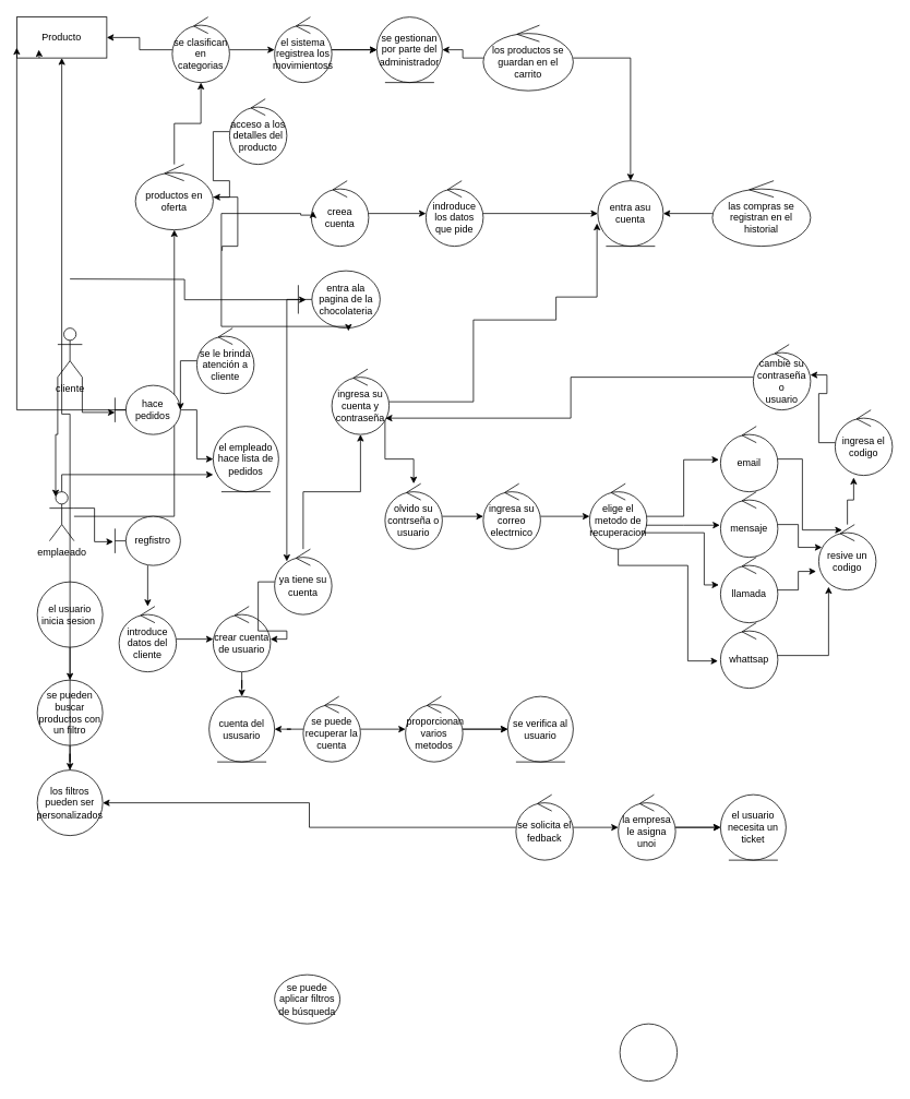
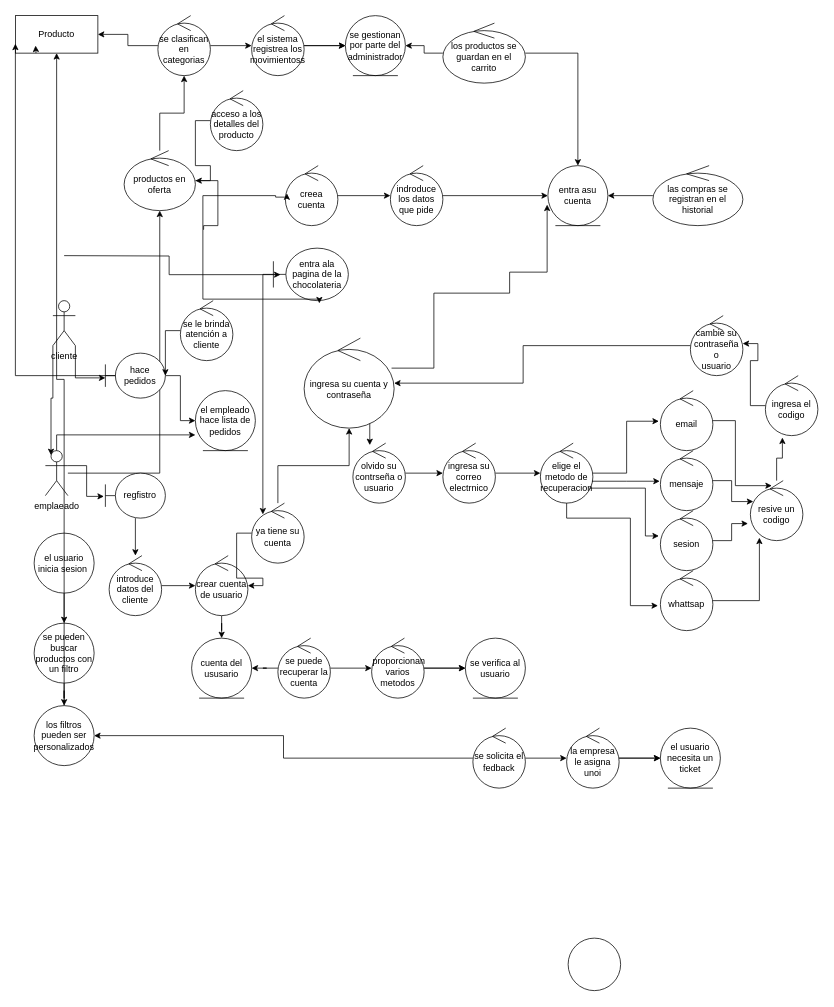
- <mxCell id="31" value="ingresa su cuenta y contraseña" style="ellipse;shape=umlControl;whiteSpace=wrap;html=1;" parent="1" vertex="1"><mxGeometry x="405" y="450" width="70" height="80" as="geometry" /></mxCell>
+ <mxCell id="31" value="ingresa su cuenta y contraseña" style="ellipse;shape=umlControl;whiteSpace=wrap;html=1;" parent="1" vertex="1"><mxGeometry x="405" y="450" width="120" height="120" as="geometry" /></mxCell>
- <mxCell id="41" value="llamada" style="ellipse;shape=umlControl;whiteSpace=wrap;html=1;" parent="1" vertex="1"><mxGeometry x="880" y="680" width="70" height="80" as="geometry" /></mxCell>
+ <mxCell id="41" value="sesion" style="ellipse;shape=umlControl;whiteSpace=wrap;html=1;" parent="1" vertex="1"><mxGeometry x="880" y="680" width="70" height="80" as="geometry" /></mxCell>
- <mxCell id="87" value="se puede aplicar filtros de búsqueda" style="ellipse;whiteSpace=wrap;html=1;" vertex="1" parent="1"><mxGeometry x="335" y="1190" width="80" height="60" as="geometry" /></mxCell>
